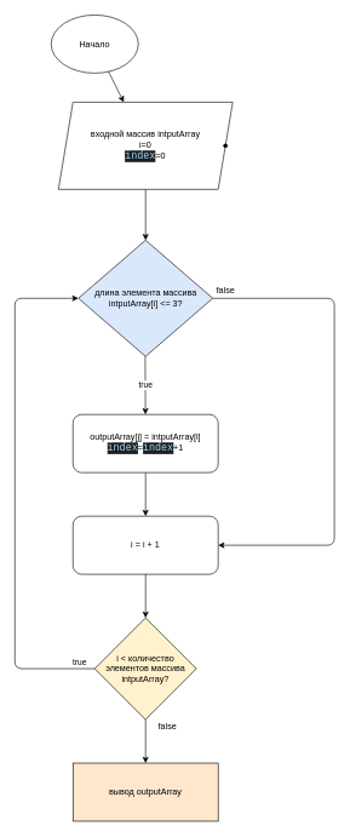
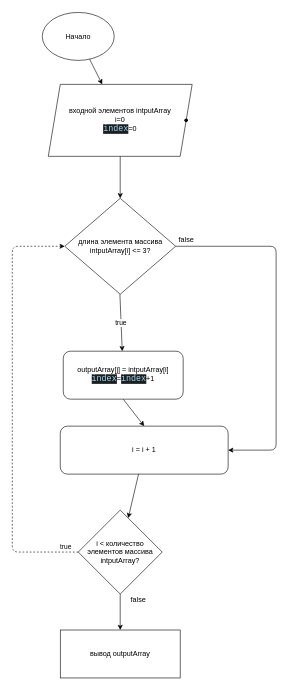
- <mxCell id="4" value="входной массив intputArray&lt;br&gt;i=0&lt;br&gt;&lt;span style=&quot;color: rgb(156 , 220 , 254) ; background-color: rgb(30 , 30 , 30) ; font-family: &amp;#34;consolas&amp;#34; , &amp;#34;courier new&amp;#34; , monospace ; font-size: 14px&quot;&gt;index&lt;/span&gt;=0" style="shape=parallelogram;perimeter=parallelogramPerimeter;whiteSpace=wrap;html=1;fixedSize=1;" parent="1" vertex="1"><mxGeometry x="80" y="140" width="240" height="120" as="geometry" /></mxCell>
+ <mxCell id="4" value="входной элементов intputArray&lt;br&gt;i=0&lt;br&gt;&lt;span style=&quot;color: rgb(156 , 220 , 254) ; background-color: rgb(30 , 30 , 30) ; font-family: &amp;#34;consolas&amp;#34; , &amp;#34;courier new&amp;#34; , monospace ; font-size: 14px&quot;&gt;index&lt;/span&gt;=0" style="shape=parallelogram;perimeter=parallelogramPerimeter;whiteSpace=wrap;html=1;fixedSize=1;" parent="1" vertex="1"><mxGeometry x="80" y="140" width="240" height="120" as="geometry" /></mxCell>
- <mxCell id="5" value="длина элемента массива intputArray[i] &amp;lt;= 3?" style="rhombus;whiteSpace=wrap;html=1;fillColor=#dae8fc;" parent="1" vertex="1"><mxGeometry x="107.5" y="330" width="185" height="160" as="geometry" /></mxCell>
+ <mxCell id="5" value="длина элемента массива intputArray[i] &amp;lt;= 3?" style="rhombus;whiteSpace=wrap;html=1;" parent="1" vertex="1"><mxGeometry x="107.5" y="330" width="185" height="160" as="geometry" /></mxCell>
- <mxCell id="14" value="&lt;div&gt;outputArray[j] = intputArray[i]&lt;/div&gt;&lt;div&gt;&lt;span style=&quot;color: rgb(156 , 220 , 254) ; background-color: rgb(30 , 30 , 30) ; font-family: &amp;#34;consolas&amp;#34; , &amp;#34;courier new&amp;#34; , monospace ; font-size: 14px&quot;&gt;index&lt;/span&gt;=&lt;span style=&quot;color: rgb(156 , 220 , 254) ; background-color: rgb(30 , 30 , 30) ; font-family: &amp;#34;consolas&amp;#34; , &amp;#34;courier new&amp;#34; , monospace ; font-size: 14px&quot;&gt;index&lt;/span&gt;&lt;span&gt;+1&lt;/span&gt;&lt;/div&gt;" style="rounded=1;whiteSpace=wrap;html=1;" parent="1" vertex="1"><mxGeometry x="100" y="570" width="200" height="80" as="geometry" /></mxCell>
+ <mxCell id="14" value="&lt;div&gt;outputArray[j] = intputArray[i]&lt;/div&gt;&lt;div&gt;&lt;span style=&quot;color: rgb(156 , 220 , 254) ; background-color: rgb(30 , 30 , 30) ; font-family: &amp;#34;consolas&amp;#34; , &amp;#34;courier new&amp;#34; , monospace ; font-size: 14px&quot;&gt;index&lt;/span&gt;=&lt;span style=&quot;color: rgb(156 , 220 , 254) ; background-color: rgb(30 , 30 , 30) ; font-family: &amp;#34;consolas&amp;#34; , &amp;#34;courier new&amp;#34; , monospace ; font-size: 14px&quot;&gt;index&lt;/span&gt;&lt;span&gt;+1&lt;/span&gt;&lt;/div&gt;" style="rounded=1;whiteSpace=wrap;html=1;" parent="1" vertex="1"><mxGeometry x="105" y="585" width="200" height="80" as="geometry" /></mxCell>
- <mxCell id="19" value="" style="endArrow=classic;html=1;exitX=0;exitY=0.5;exitDx=0;exitDy=0;entryX=0;entryY=0.5;entryDx=0;entryDy=0;" parent="1" source="18" target="5" edge="1"><mxGeometry width="50" height="50" relative="1" as="geometry"><mxPoint x="60" y="930" as="sourcePoint" /><mxPoint x="110" y="880" as="targetPoint" /><Array as="points"><mxPoint x="20" y="920" /><mxPoint x="20" y="410" /></Array></mxGeometry></mxCell>
+ <mxCell id="19" value="" style="endArrow=classic;html=1;exitX=0;exitY=0.5;exitDx=0;exitDy=0;entryX=0;entryY=0.5;entryDx=0;entryDy=0;dashed=1;" parent="1" source="18" target="5" edge="1"><mxGeometry width="50" height="50" relative="1" as="geometry"><mxPoint x="60" y="930" as="sourcePoint" /><mxPoint x="110" y="880" as="targetPoint" /><Array as="points"><mxPoint x="20" y="920" /><mxPoint x="20" y="410" /></Array></mxGeometry></mxCell>
- <mxCell id="8" value="i = i + 1" style="rounded=1;whiteSpace=wrap;html=1;" parent="1" vertex="1"><mxGeometry x="100" y="710" width="200" height="80" as="geometry" /></mxCell>
+ <mxCell id="8" value="i = i + 1" style="rounded=1;whiteSpace=wrap;html=1;" parent="1" vertex="1"><mxGeometry x="100" y="710" width="280" height="80" as="geometry" /></mxCell>
- <mxCell id="18" value="i &amp;lt; количество элементов массива intputArray?" style="rhombus;whiteSpace=wrap;html=1;fillColor=#fff2cc;" parent="1" vertex="1"><mxGeometry x="130" y="850" width="140" height="140" as="geometry" /></mxCell>
+ <mxCell id="18" value="i &amp;lt; количество элементов массива intputArray?" style="rhombus;whiteSpace=wrap;html=1;" parent="1" vertex="1"><mxGeometry x="130" y="850" width="140" height="140" as="geometry" /></mxCell>
- <mxCell id="15" value="вывод outputArray" style="rounded=0;whiteSpace=wrap;html=1;fillColor=#ffe6cc;" parent="1" vertex="1"><mxGeometry x="100" y="1050" width="200" height="80" as="geometry" /></mxCell>
+ <mxCell id="15" value="вывод outputArray" style="rounded=0;whiteSpace=wrap;html=1;" parent="1" vertex="1"><mxGeometry x="100" y="1050" width="200" height="80" as="geometry" /></mxCell>
